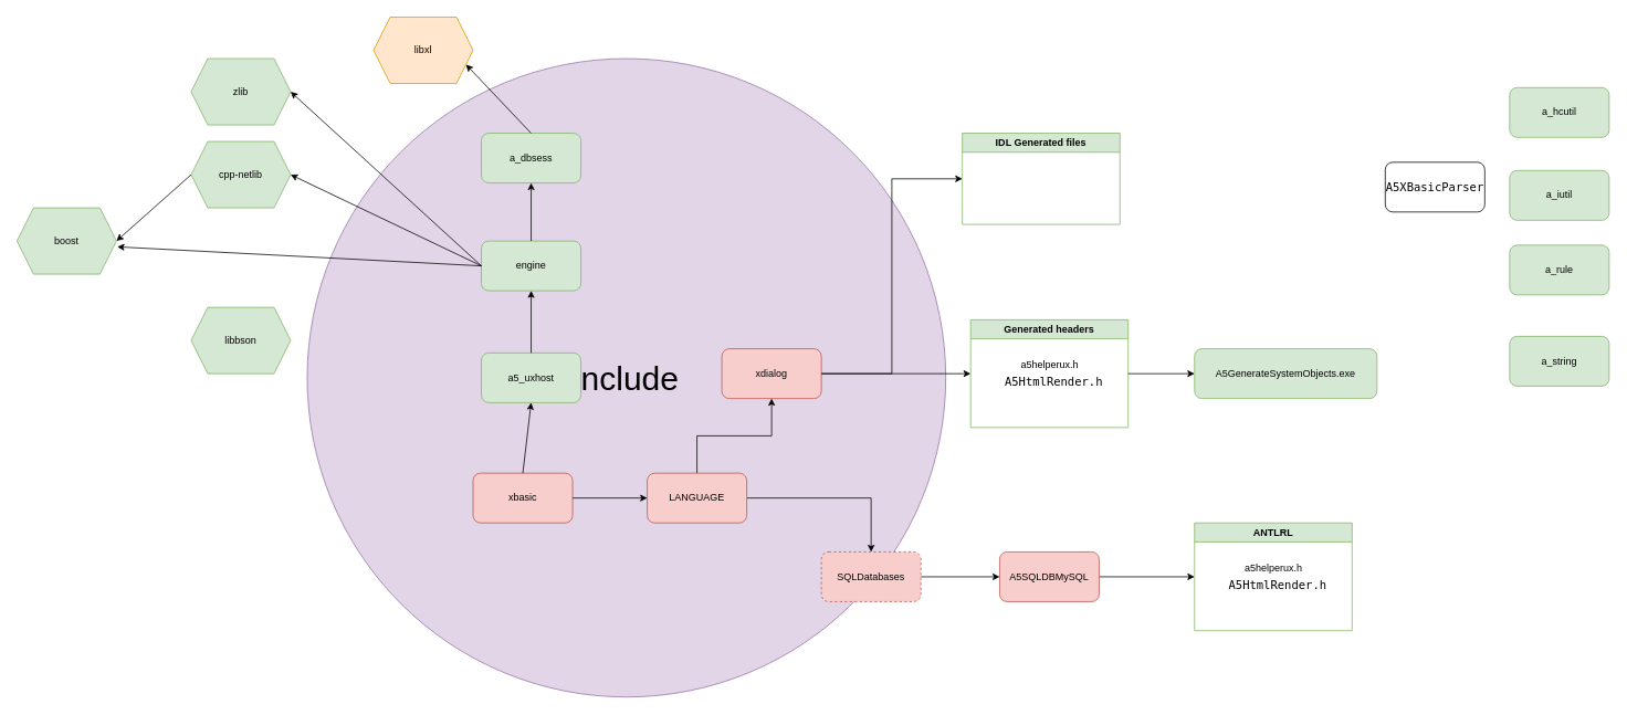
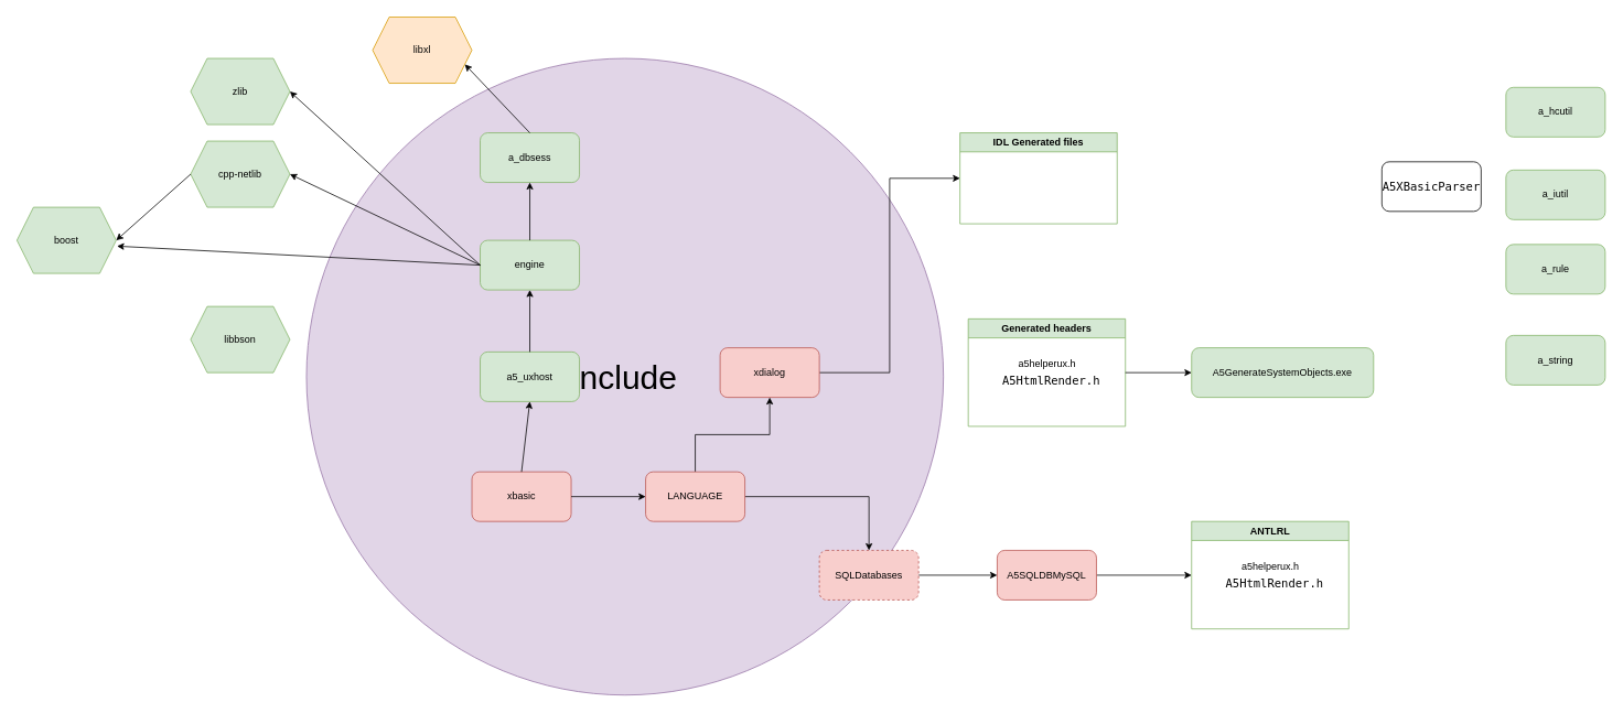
- <mxCell id="26" value="" style="endArrow=classic;html=1;rounded=0;exitX=1;exitY=0.5;exitDx=0;exitDy=0;entryX=0;entryY=0.5;entryDx=0;entryDy=0;" parent="1" source="14" target="27" edge="1"><mxGeometry width="50" height="50" relative="1" as="geometry"><mxPoint x="790" y="570" as="sourcePoint" /><mxPoint x="840" y="520" as="targetPoint" /></mxGeometry></mxCell>
